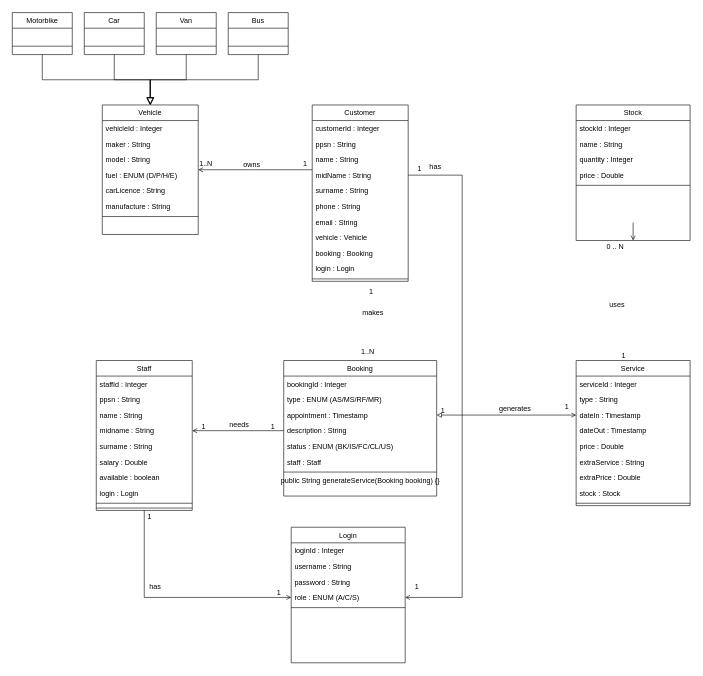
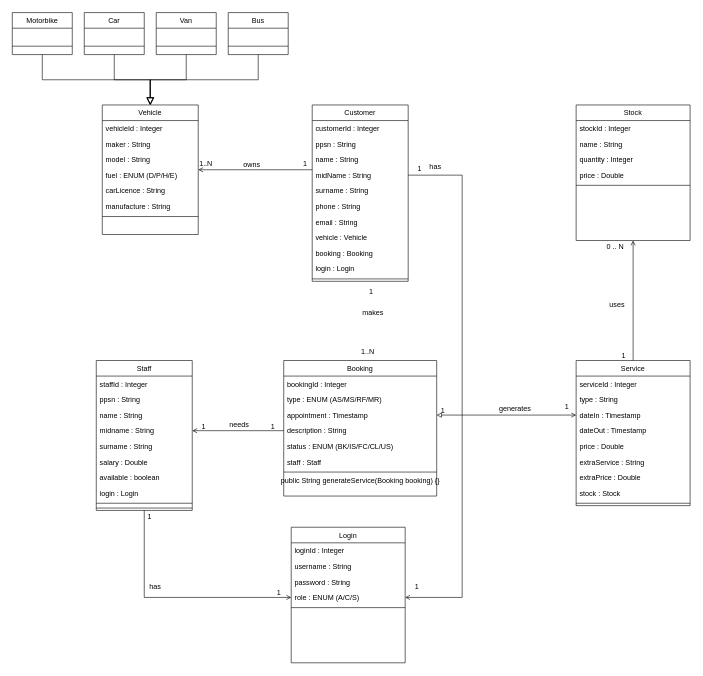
- <mxCell id="16" style="edgeStyle=orthogonalEdgeStyle;rounded=0;orthogonalLoop=1;jettySize=auto;html=1;startArrow=open;startFill=0;endArrow=none;endFill=0;exitX=0.5;exitY=1;exitDx=0;exitDy=0;" parent="1" source="58" target="31" edge="1"><mxGeometry relative="1" as="geometry"><mxPoint x="870" y="450" as="sourcePoint" /></mxGeometry></mxCell>
+ <mxCell id="16" style="edgeStyle=orthogonalEdgeStyle;rounded=0;orthogonalLoop=1;jettySize=auto;html=1;entryX=0.5;entryY=0;entryDx=0;entryDy=0;startArrow=open;startFill=0;endArrow=none;endFill=0;exitX=0.5;exitY=1;exitDx=0;exitDy=0;" parent="1" source="58" target="64" edge="1"><mxGeometry relative="1" as="geometry"><mxPoint x="870" y="450" as="sourcePoint" /></mxGeometry></mxCell>
